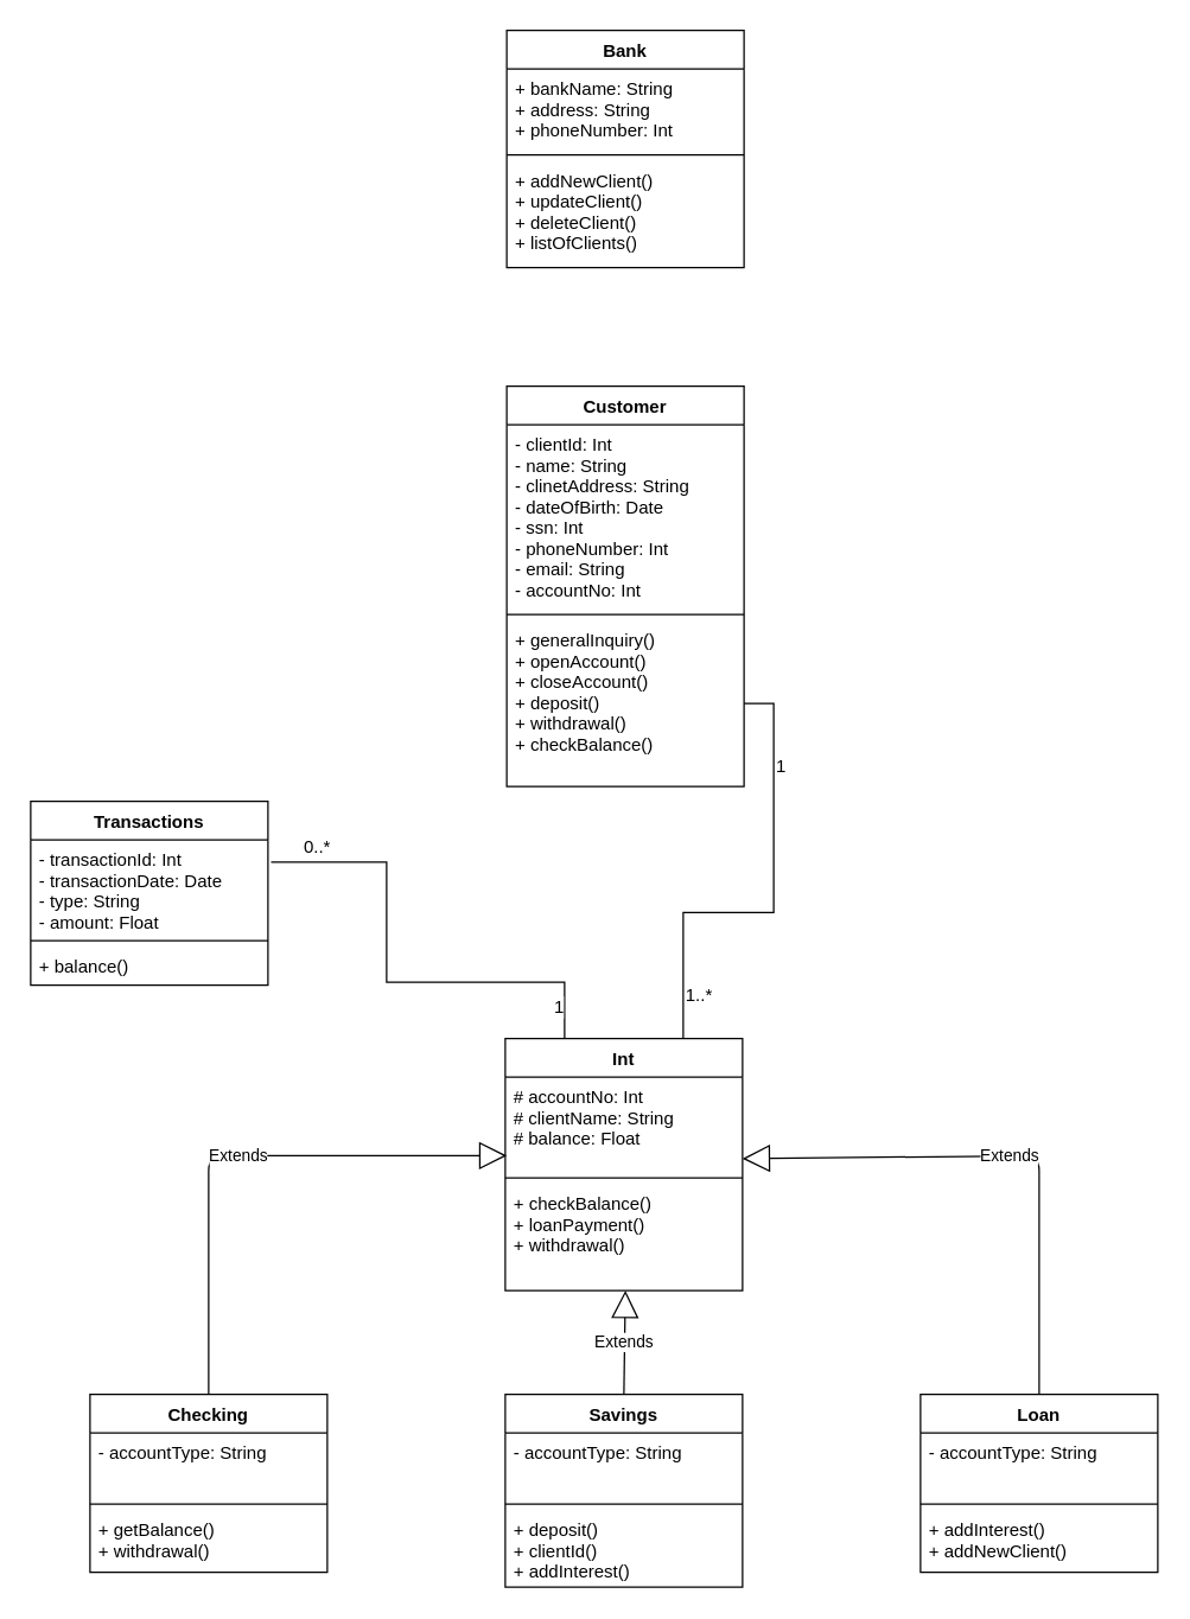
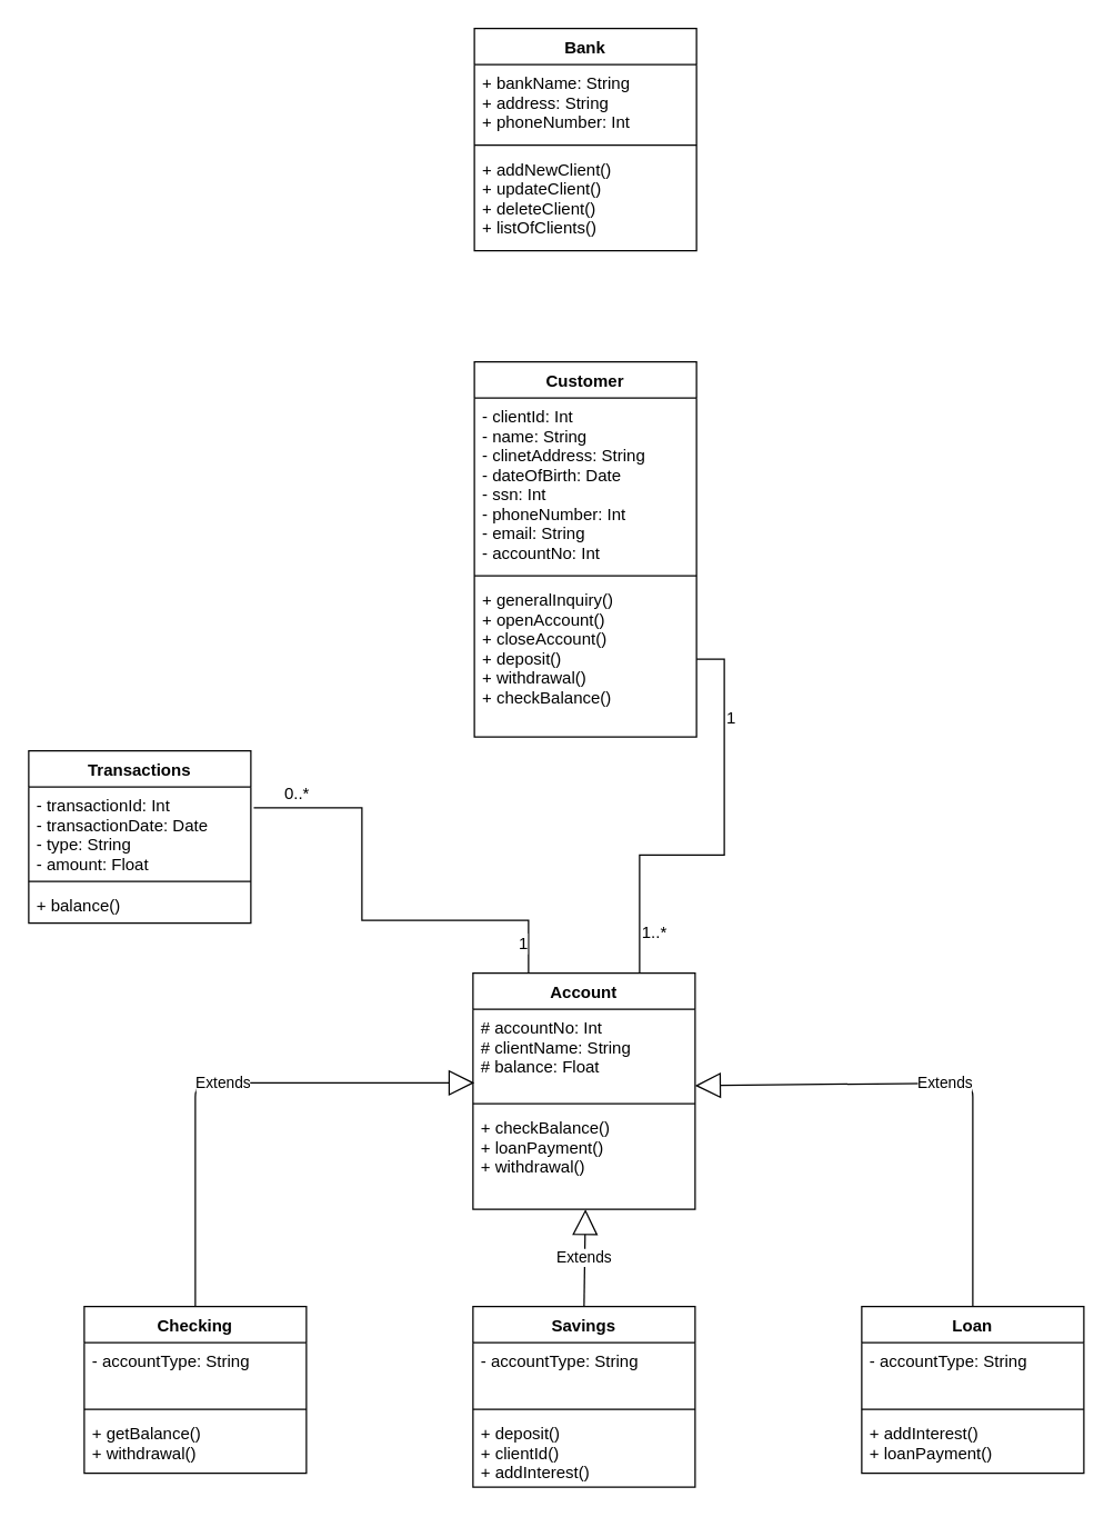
- <mxCell id="10" value="Int" style="swimlane;fontStyle=1;align=center;verticalAlign=top;childLayout=stackLayout;horizontal=1;startSize=26;horizontalStack=0;resizeParent=1;resizeParentMax=0;resizeLast=0;collapsible=1;marginBottom=0;" vertex="1" parent="1"><mxGeometry x="340" y="700" width="160" height="170" as="geometry" /></mxCell>
+ <mxCell id="10" value="Account" style="swimlane;fontStyle=1;align=center;verticalAlign=top;childLayout=stackLayout;horizontal=1;startSize=26;horizontalStack=0;resizeParent=1;resizeParentMax=0;resizeLast=0;collapsible=1;marginBottom=0;" vertex="1" parent="1"><mxGeometry x="340" y="700" width="160" height="170" as="geometry" /></mxCell>
- <mxCell id="29" value="+ addInterest()&#10;+ addNewClient()" style="text;strokeColor=none;fillColor=none;align=left;verticalAlign=top;spacingLeft=4;spacingRight=4;overflow=hidden;rotatable=0;points=[[0,0.5],[1,0.5]];portConstraint=eastwest;" vertex="1" parent="26"><mxGeometry y="78" width="160" height="42" as="geometry" /></mxCell>
+ <mxCell id="29" value="+ addInterest()&#10;+ loanPayment()" style="text;strokeColor=none;fillColor=none;align=left;verticalAlign=top;spacingLeft=4;spacingRight=4;overflow=hidden;rotatable=0;points=[[0,0.5],[1,0.5]];portConstraint=eastwest;" vertex="1" parent="26"><mxGeometry y="78" width="160" height="42" as="geometry" /></mxCell>
